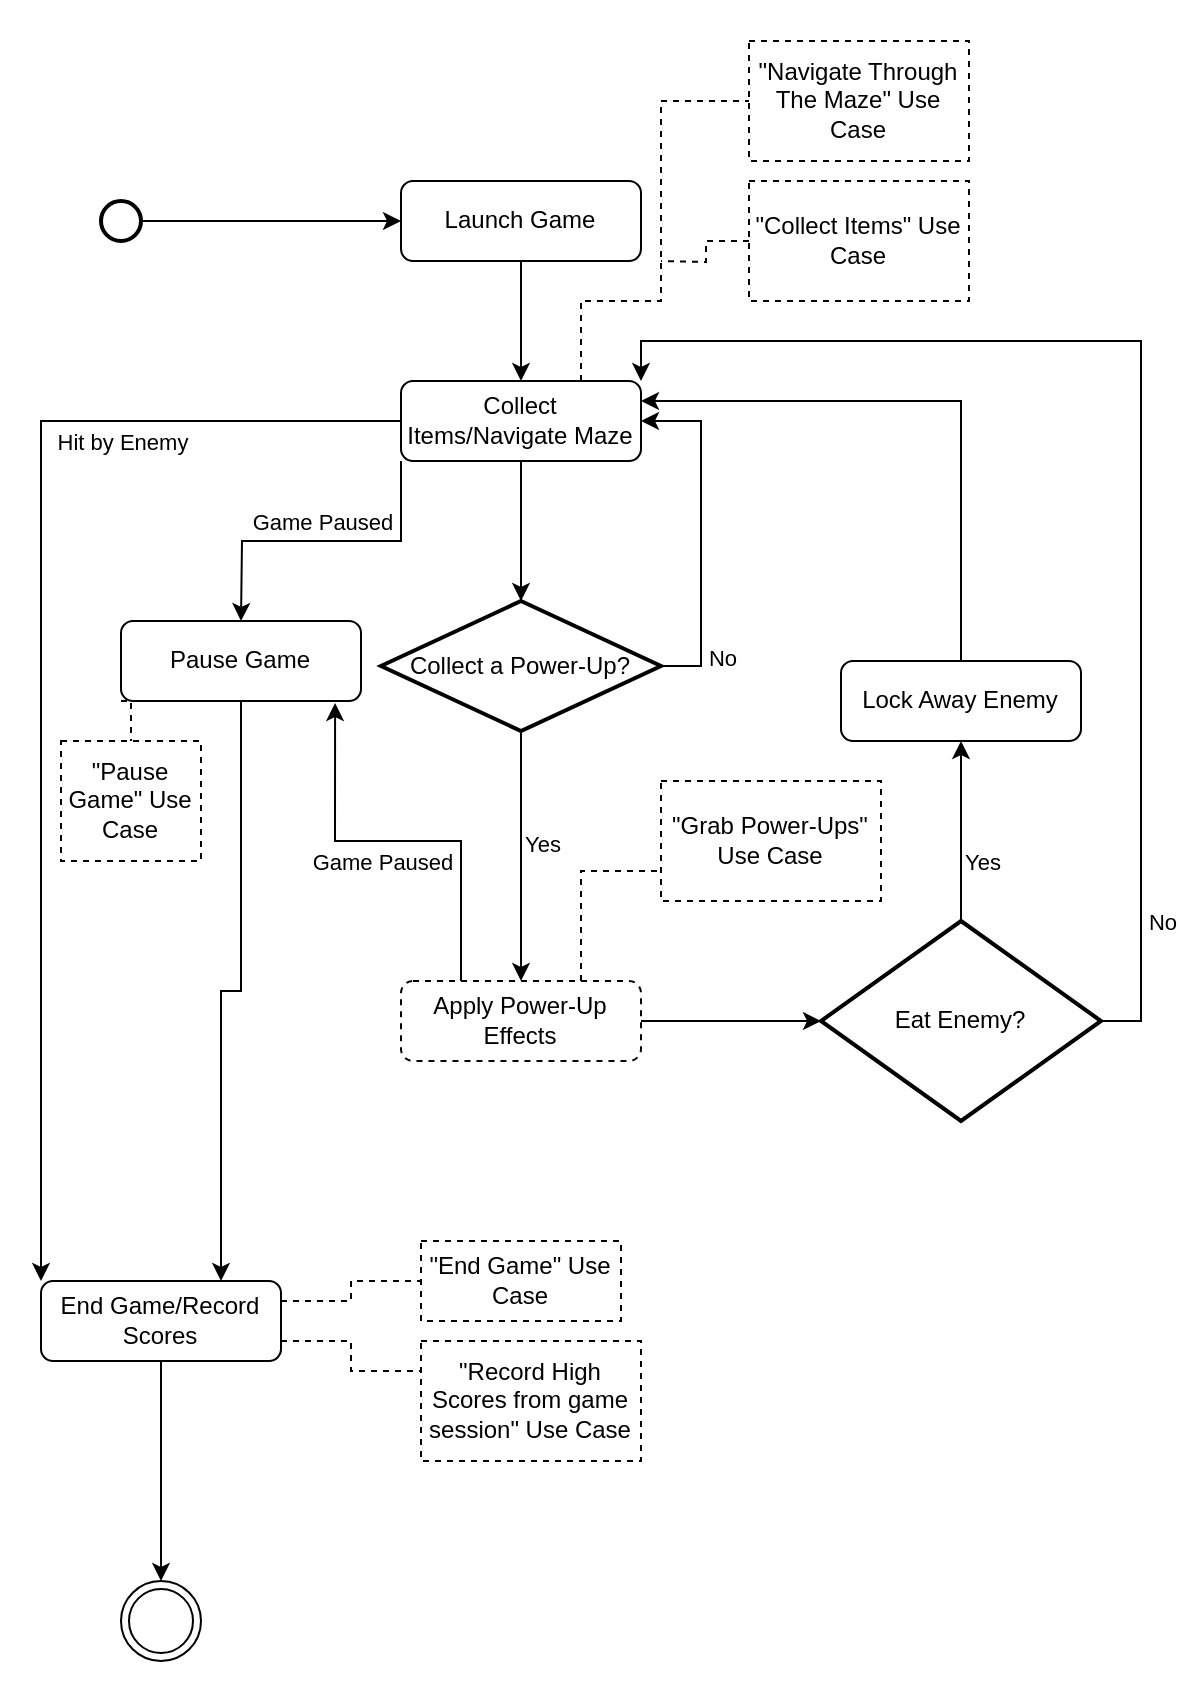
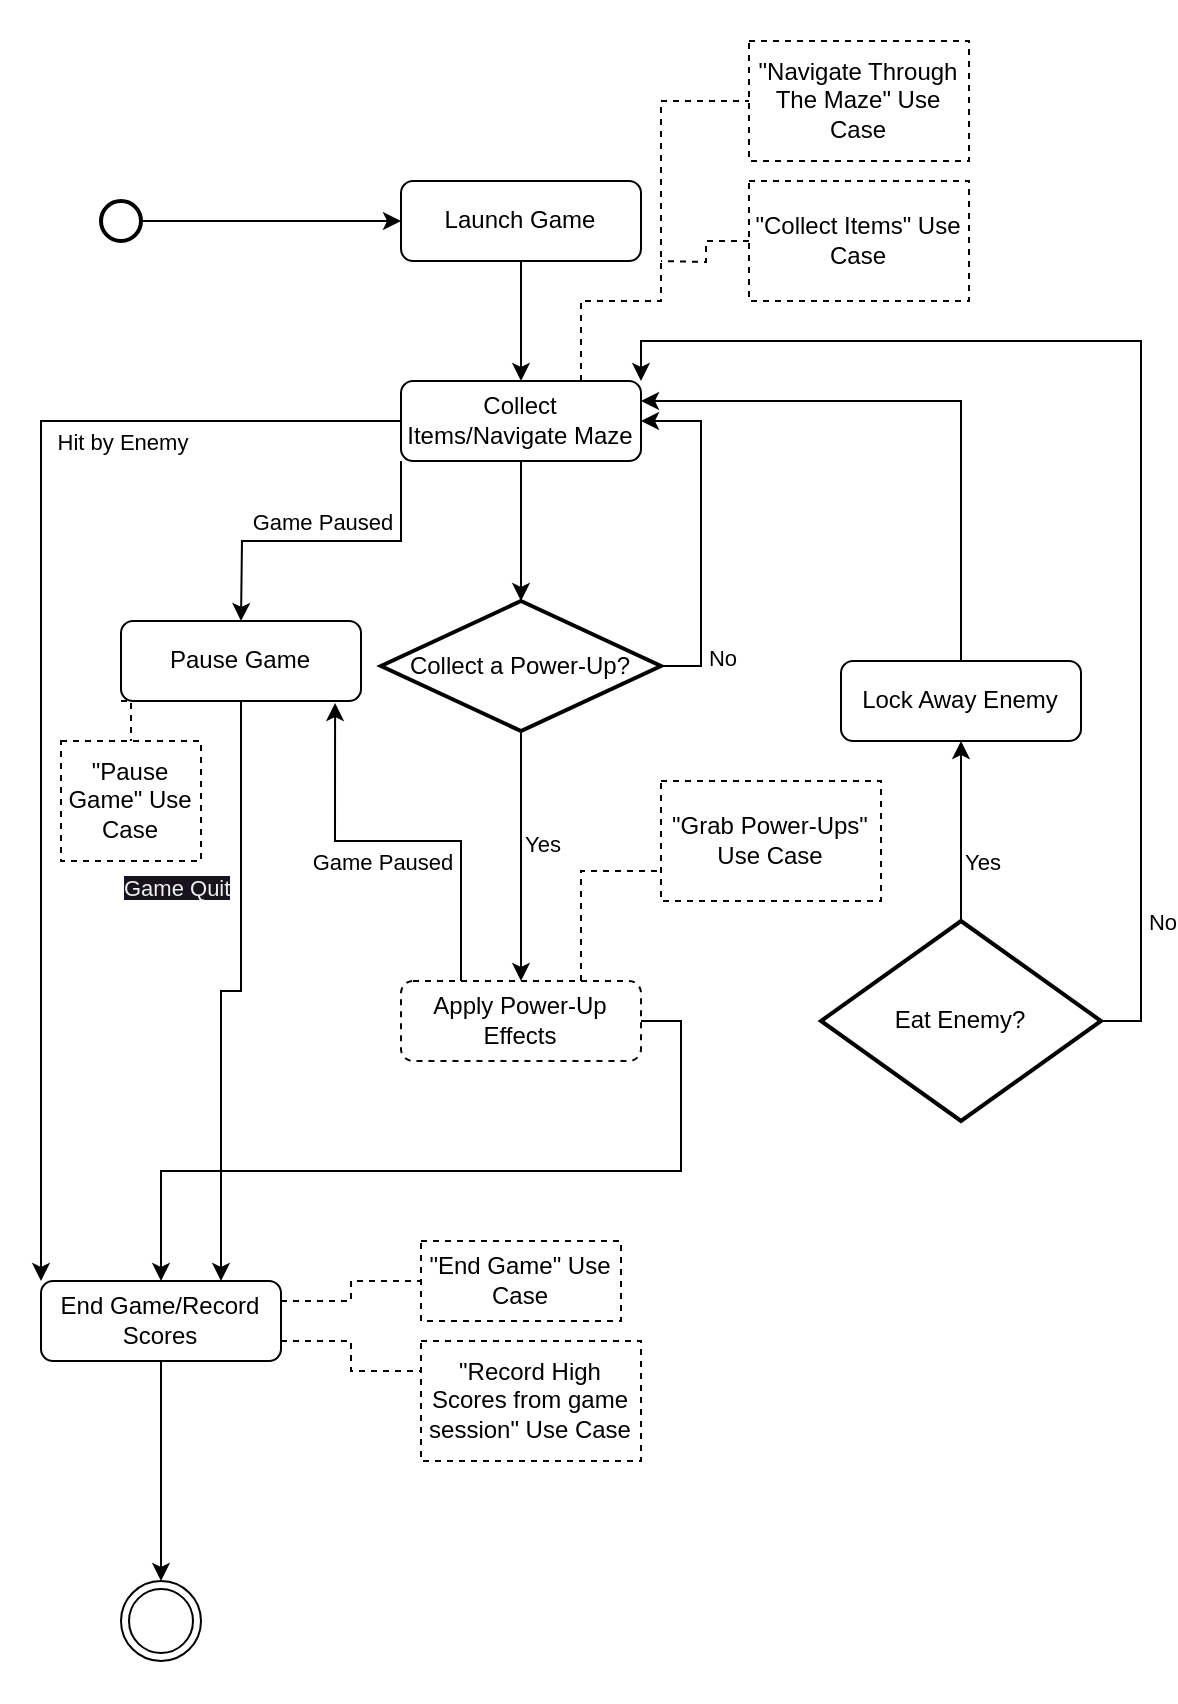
+ <mxCell id="34" value="&lt;span style=&quot;color: rgb(240, 240, 240); font-family: Helvetica; font-size: 11px; font-style: normal; font-variant-ligatures: normal; font-variant-caps: normal; font-weight: 400; letter-spacing: normal; orphans: 2; text-align: center; text-indent: 0px; text-transform: none; widows: 2; word-spacing: 0px; -webkit-text-stroke-width: 0px; white-space: nowrap; background-color: rgb(24, 20, 29); text-decoration-thickness: initial; text-decoration-style: initial; text-decoration-color: initial; display: inline !important; float: none;&quot;&gt;Game Quit&lt;/span&gt;" style="text;whiteSpace=wrap;html=1;" vertex="1" parent="1"><mxGeometry x="60" y="430" width="100" height="40" as="geometry" /></mxCell>
- <mxCell id="24" style="edgeStyle=orthogonalEdgeStyle;rounded=0;orthogonalLoop=1;jettySize=auto;html=1;exitX=1;exitY=0.5;exitDx=0;exitDy=0;entryX=0;entryY=0.5;entryDx=0;entryDy=0;entryPerimeter=0;" edge="1" parent="1" source="9" target="23"><mxGeometry relative="1" as="geometry" /></mxCell>
+ <mxCell id="24" style="edgeStyle=orthogonalEdgeStyle;rounded=0;orthogonalLoop=1;jettySize=auto;html=1;exitX=1;exitY=0.5;exitDx=0;exitDy=0;" edge="1" parent="1" source="9" target="30"><mxGeometry relative="1" as="geometry" /></mxCell>
